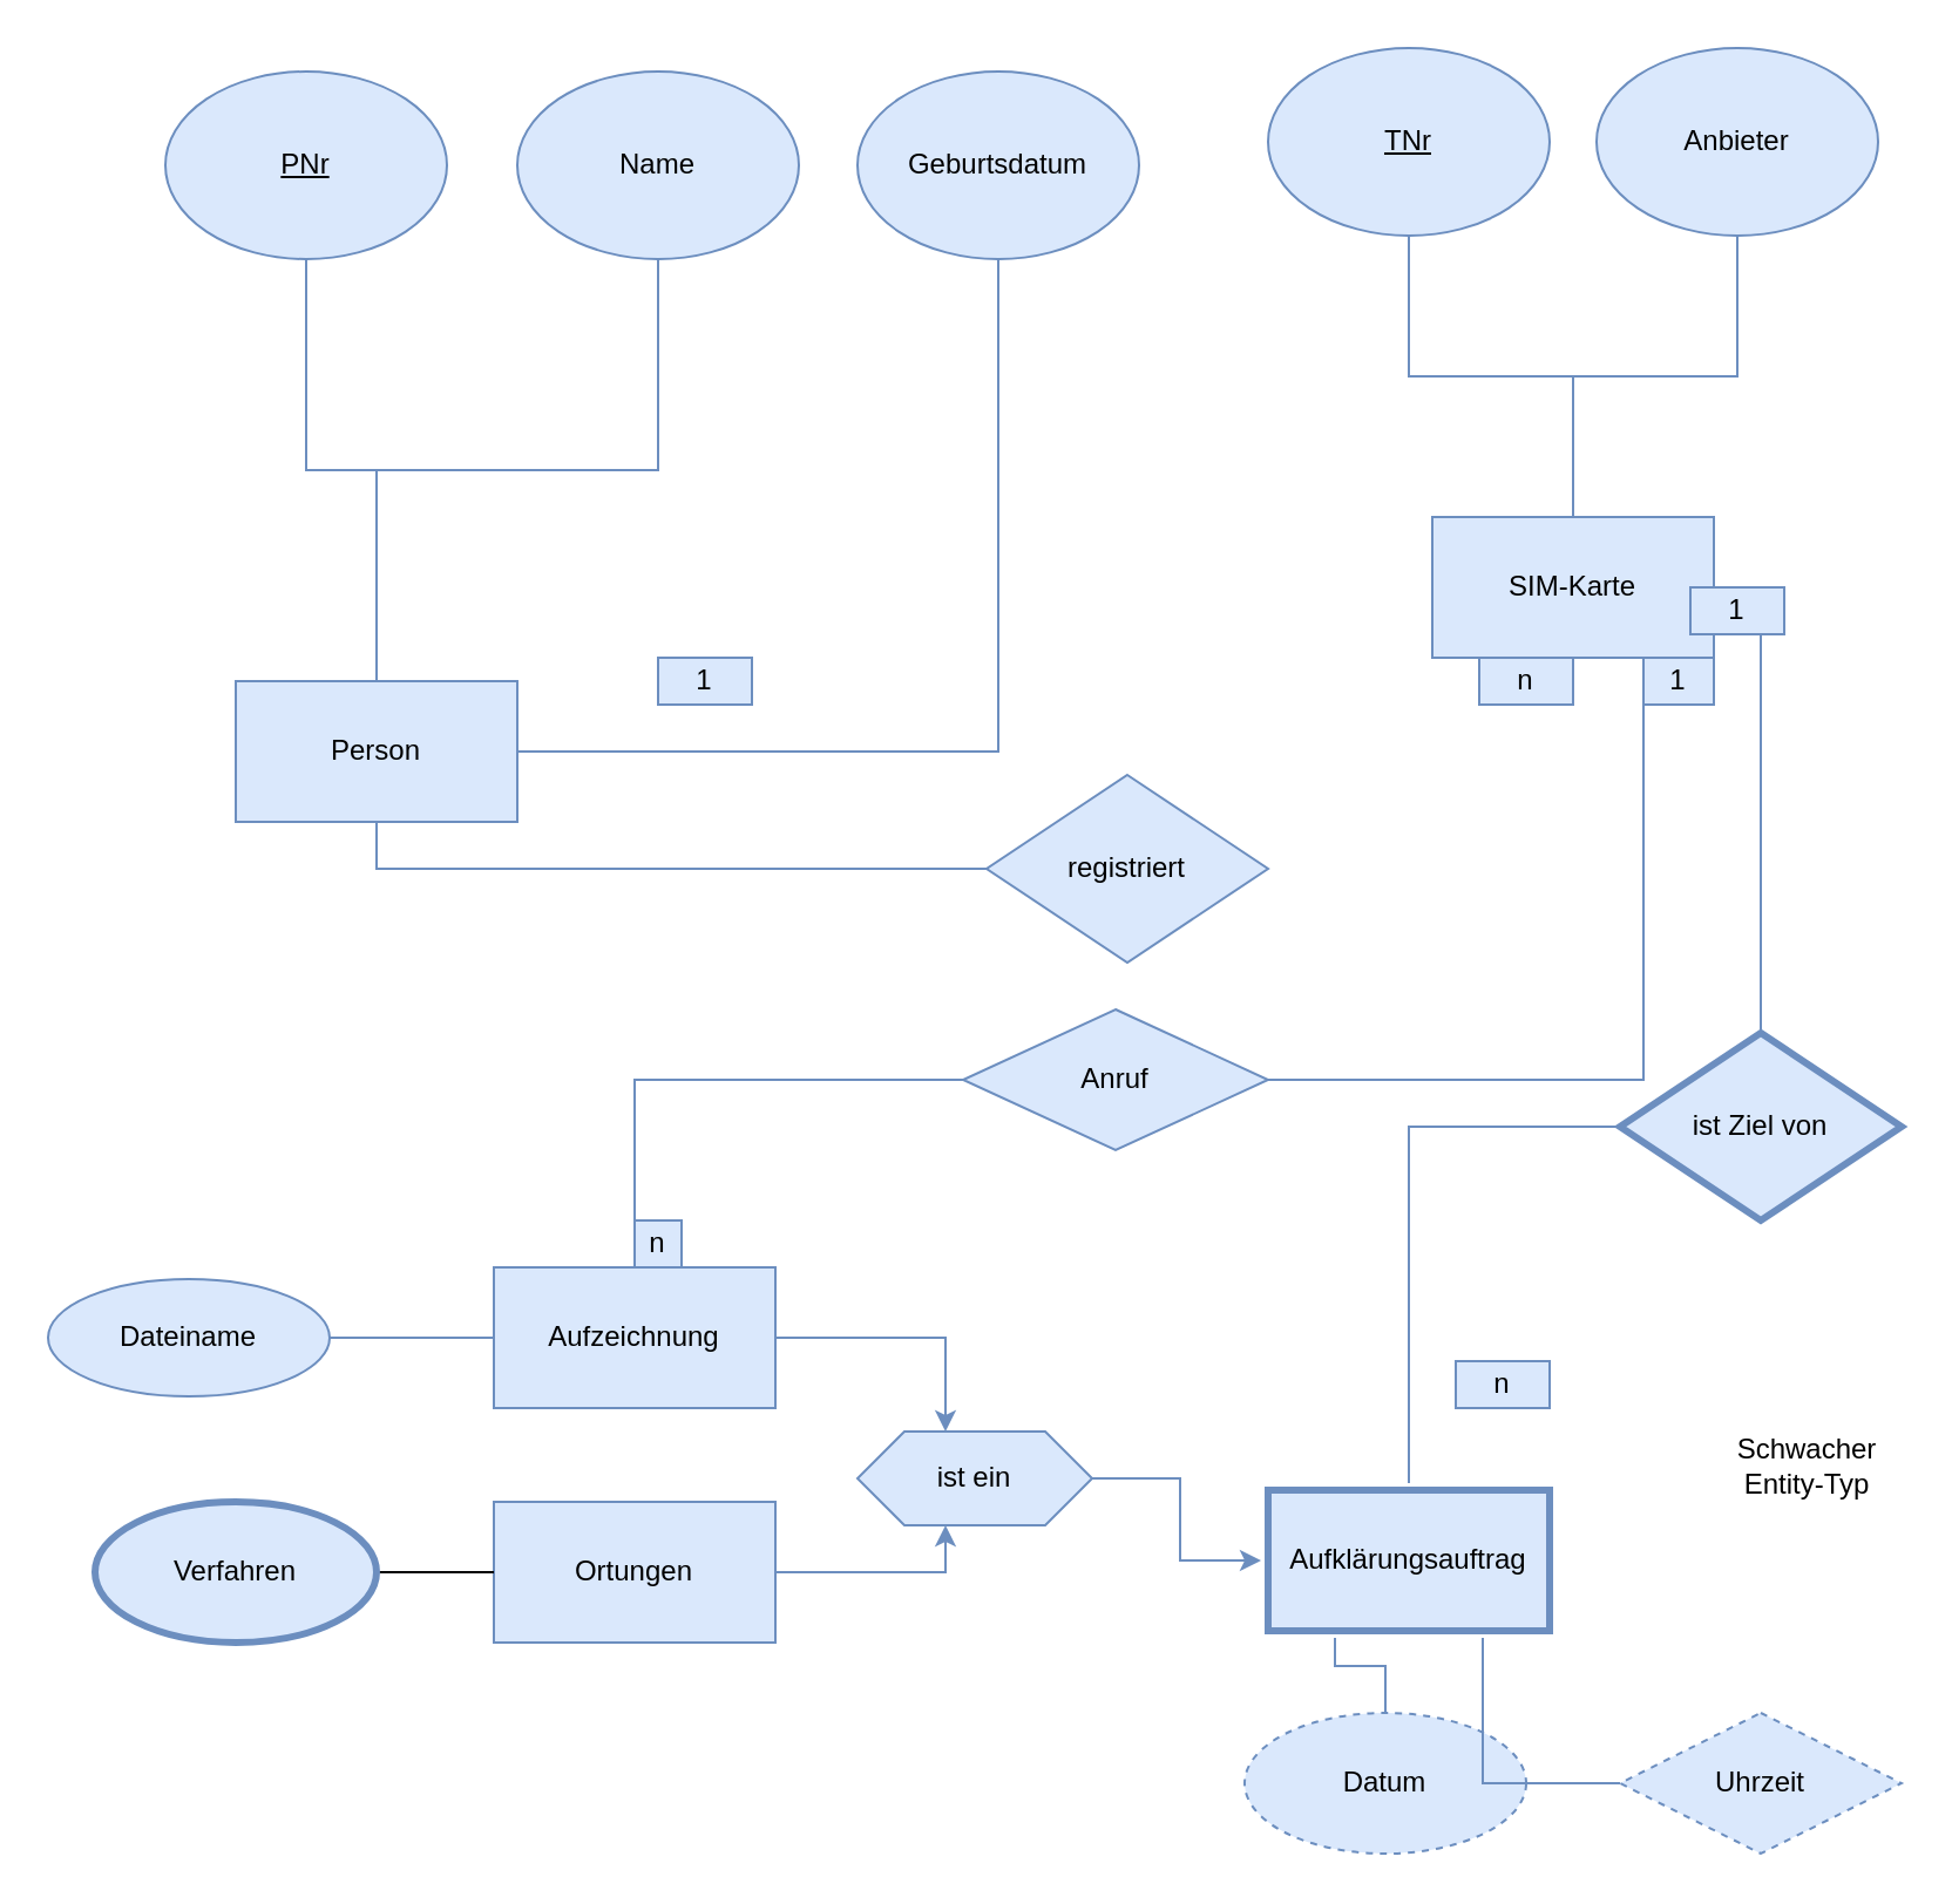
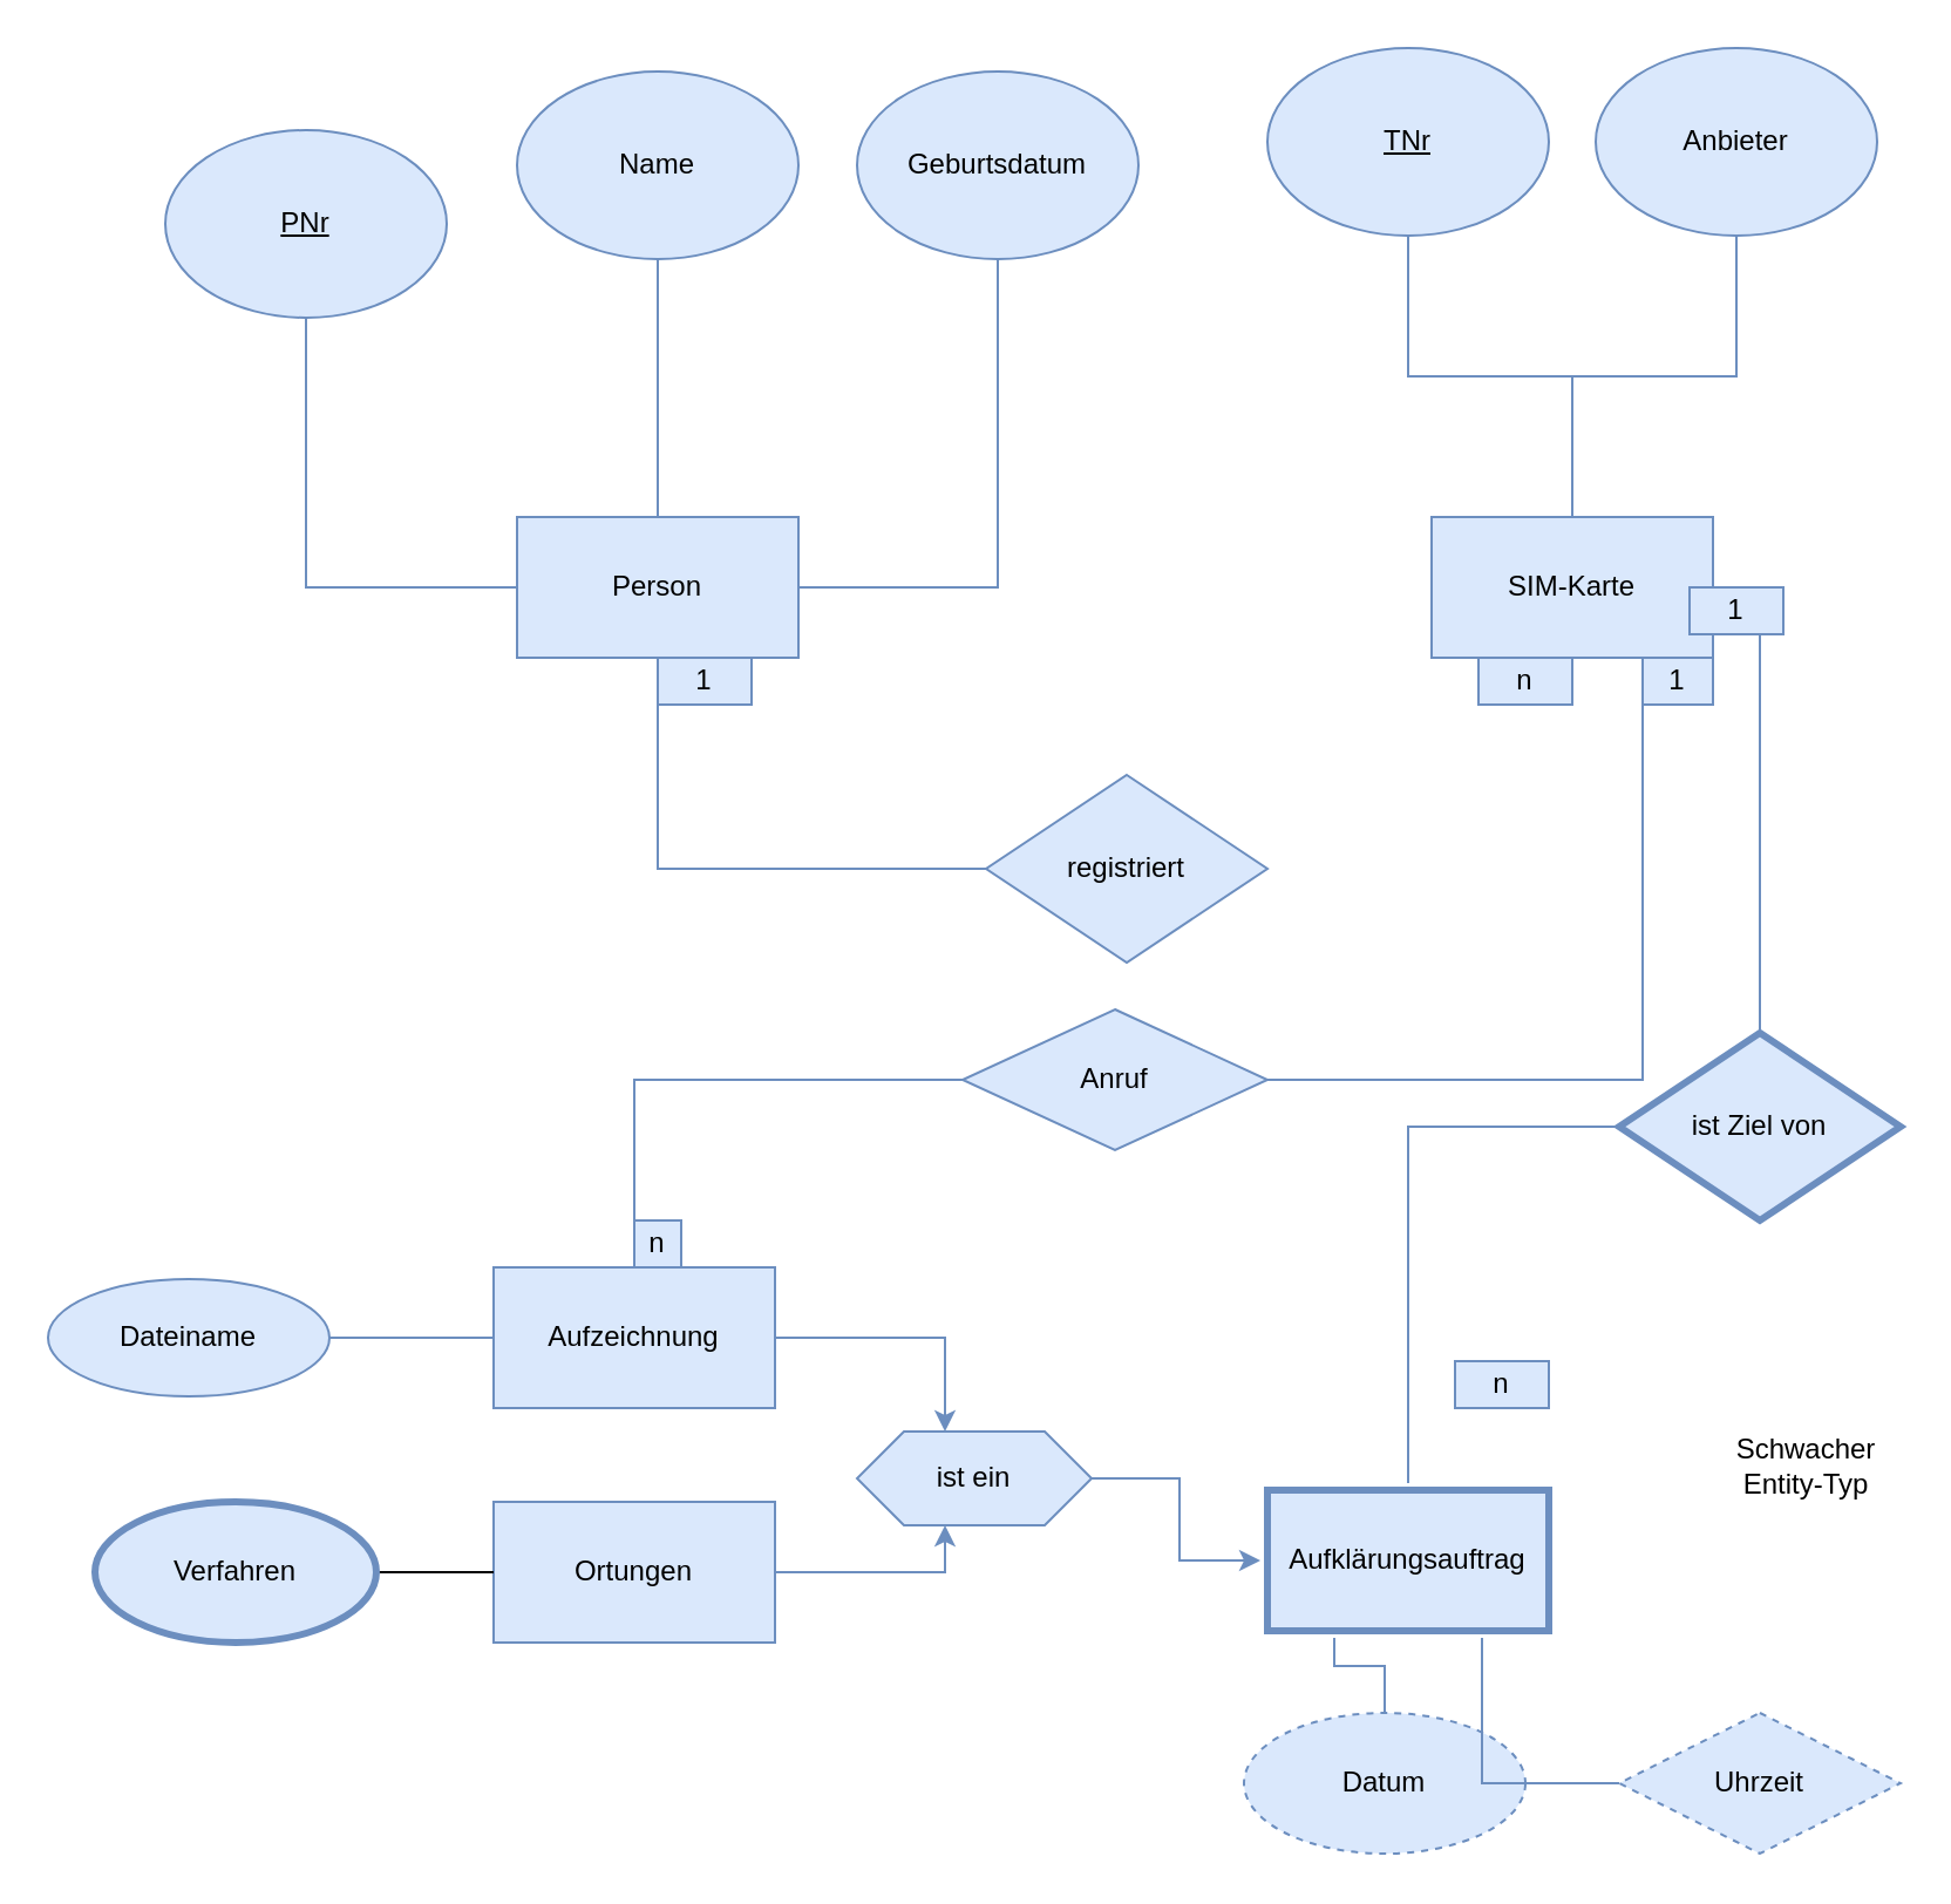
- <mxCell id="6" value="&lt;u&gt;PNr&lt;/u&gt;" style="ellipse;whiteSpace=wrap;html=1;fillColor=#dae8fc;strokeColor=#6c8ebf;" vertex="1" parent="1"><mxGeometry x="70" y="30" width="120" height="80" as="geometry" /></mxCell>
+ <mxCell id="6" value="&lt;u&gt;PNr&lt;/u&gt;" style="ellipse;whiteSpace=wrap;html=1;fillColor=#dae8fc;strokeColor=#6c8ebf;" vertex="1" parent="1"><mxGeometry x="70" y="55" width="120" height="80" as="geometry" /></mxCell>
- <mxCell id="5" value="Person" style="rounded=0;whiteSpace=wrap;html=1;fillColor=#dae8fc;strokeColor=#6c8ebf;" vertex="1" parent="1"><mxGeometry x="100" y="290" width="120" height="60" as="geometry" /></mxCell>
+ <mxCell id="5" value="Person" style="rounded=0;whiteSpace=wrap;html=1;fillColor=#dae8fc;strokeColor=#6c8ebf;" vertex="1" parent="1"><mxGeometry x="220" y="220" width="120" height="60" as="geometry" /></mxCell>
